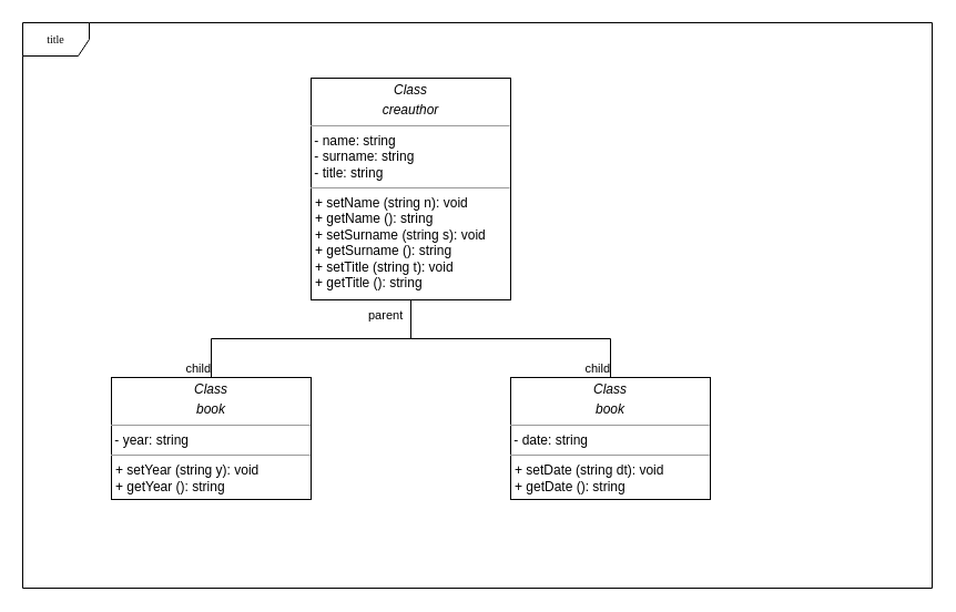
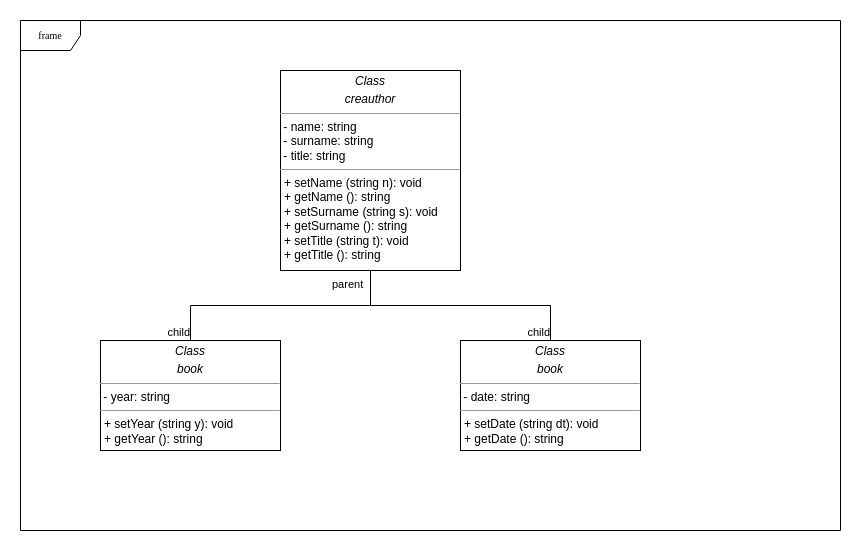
- <mxCell id="2" value="title" style="shape=umlFrame;whiteSpace=wrap;html=1;rounded=0;shadow=0;comic=0;labelBackgroundColor=none;strokeWidth=1;fontFamily=Verdana;fontSize=10;align=center;" parent="1" vertex="1"><mxGeometry x="20" y="20" width="820" height="510" as="geometry" /></mxCell>
+ <mxCell id="2" value="frame" style="shape=umlFrame;whiteSpace=wrap;html=1;rounded=0;shadow=0;comic=0;labelBackgroundColor=none;strokeWidth=1;fontFamily=Verdana;fontSize=10;align=center;" parent="1" vertex="1"><mxGeometry x="20" y="20" width="820" height="510" as="geometry" /></mxCell>
